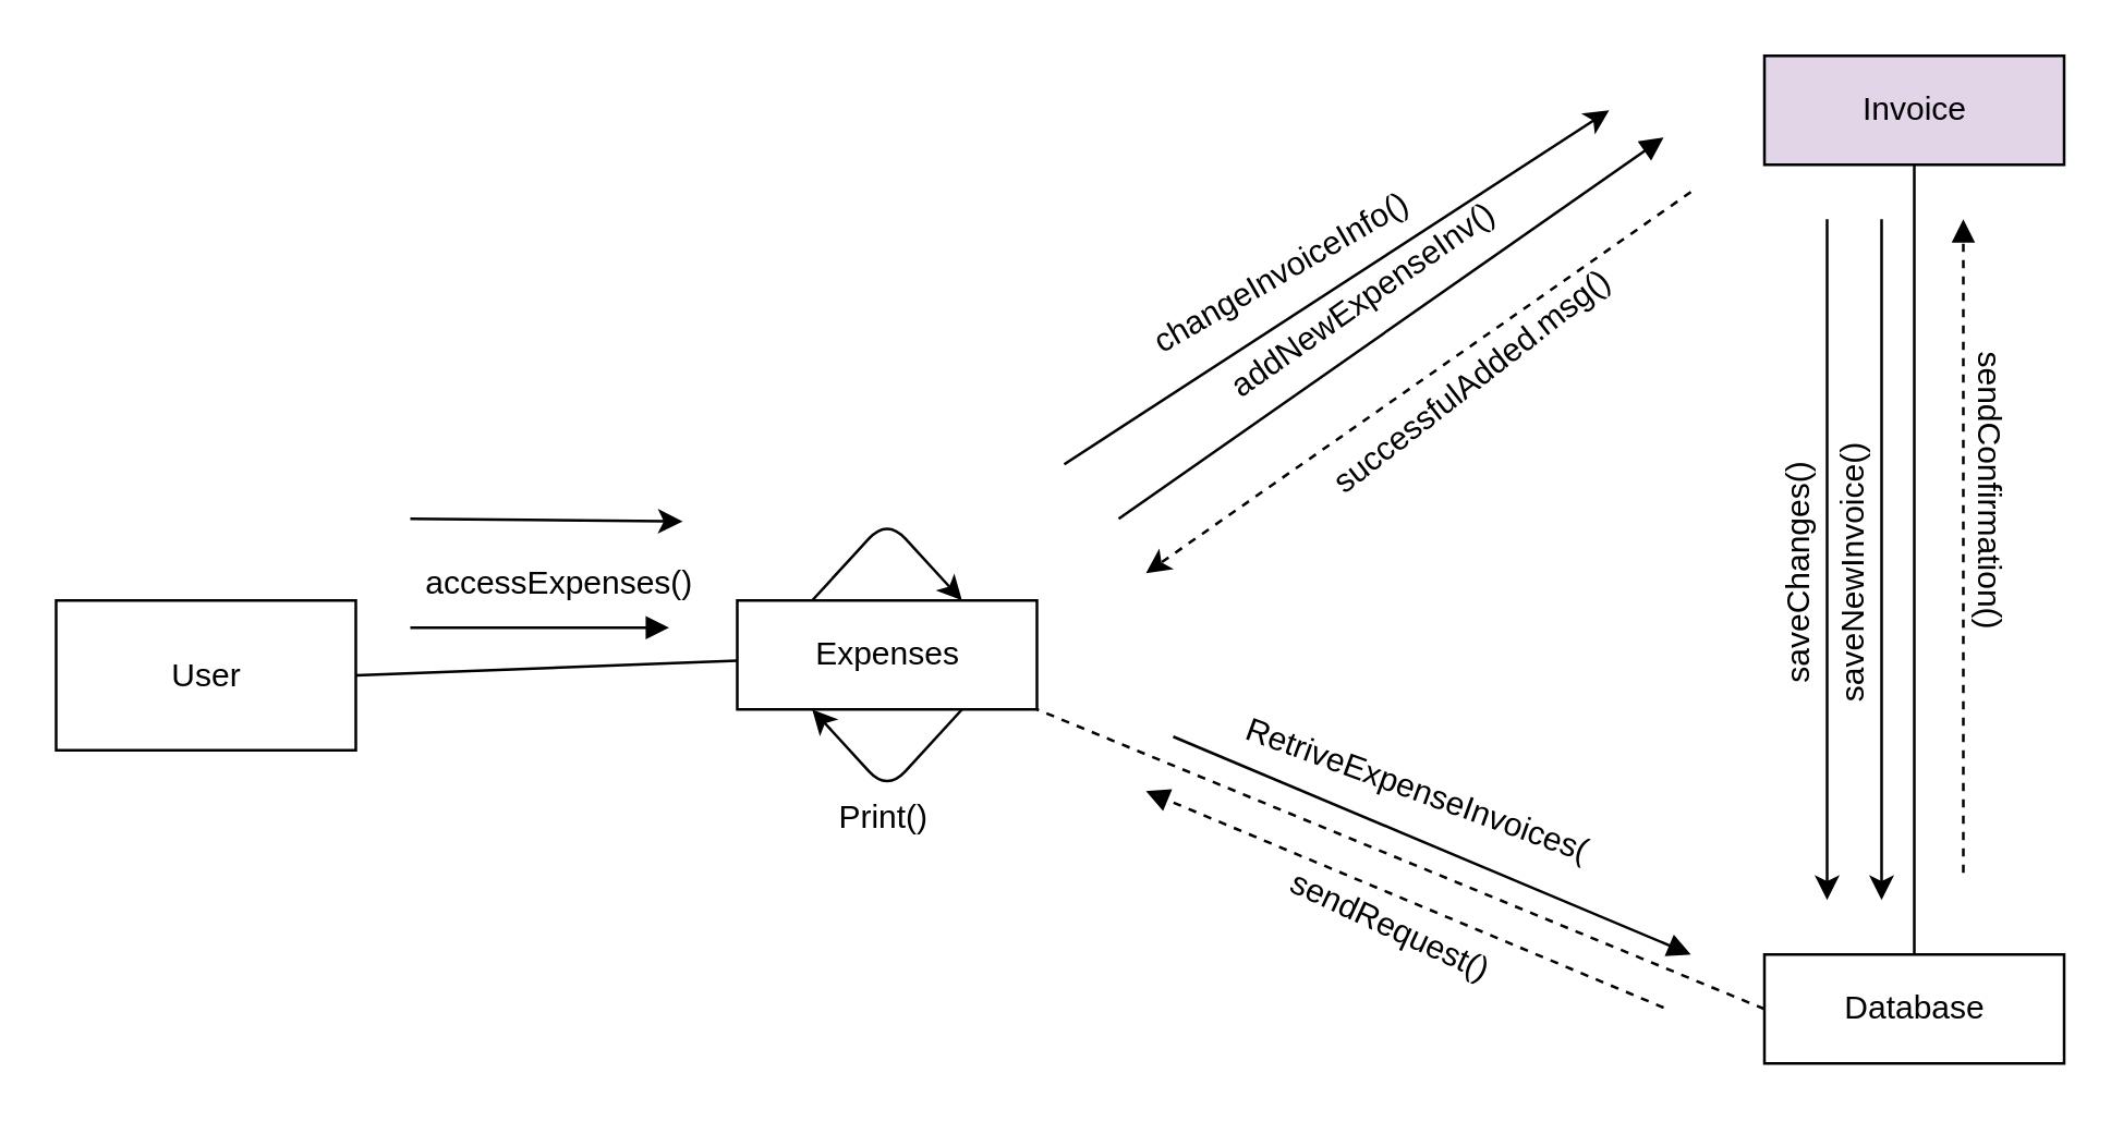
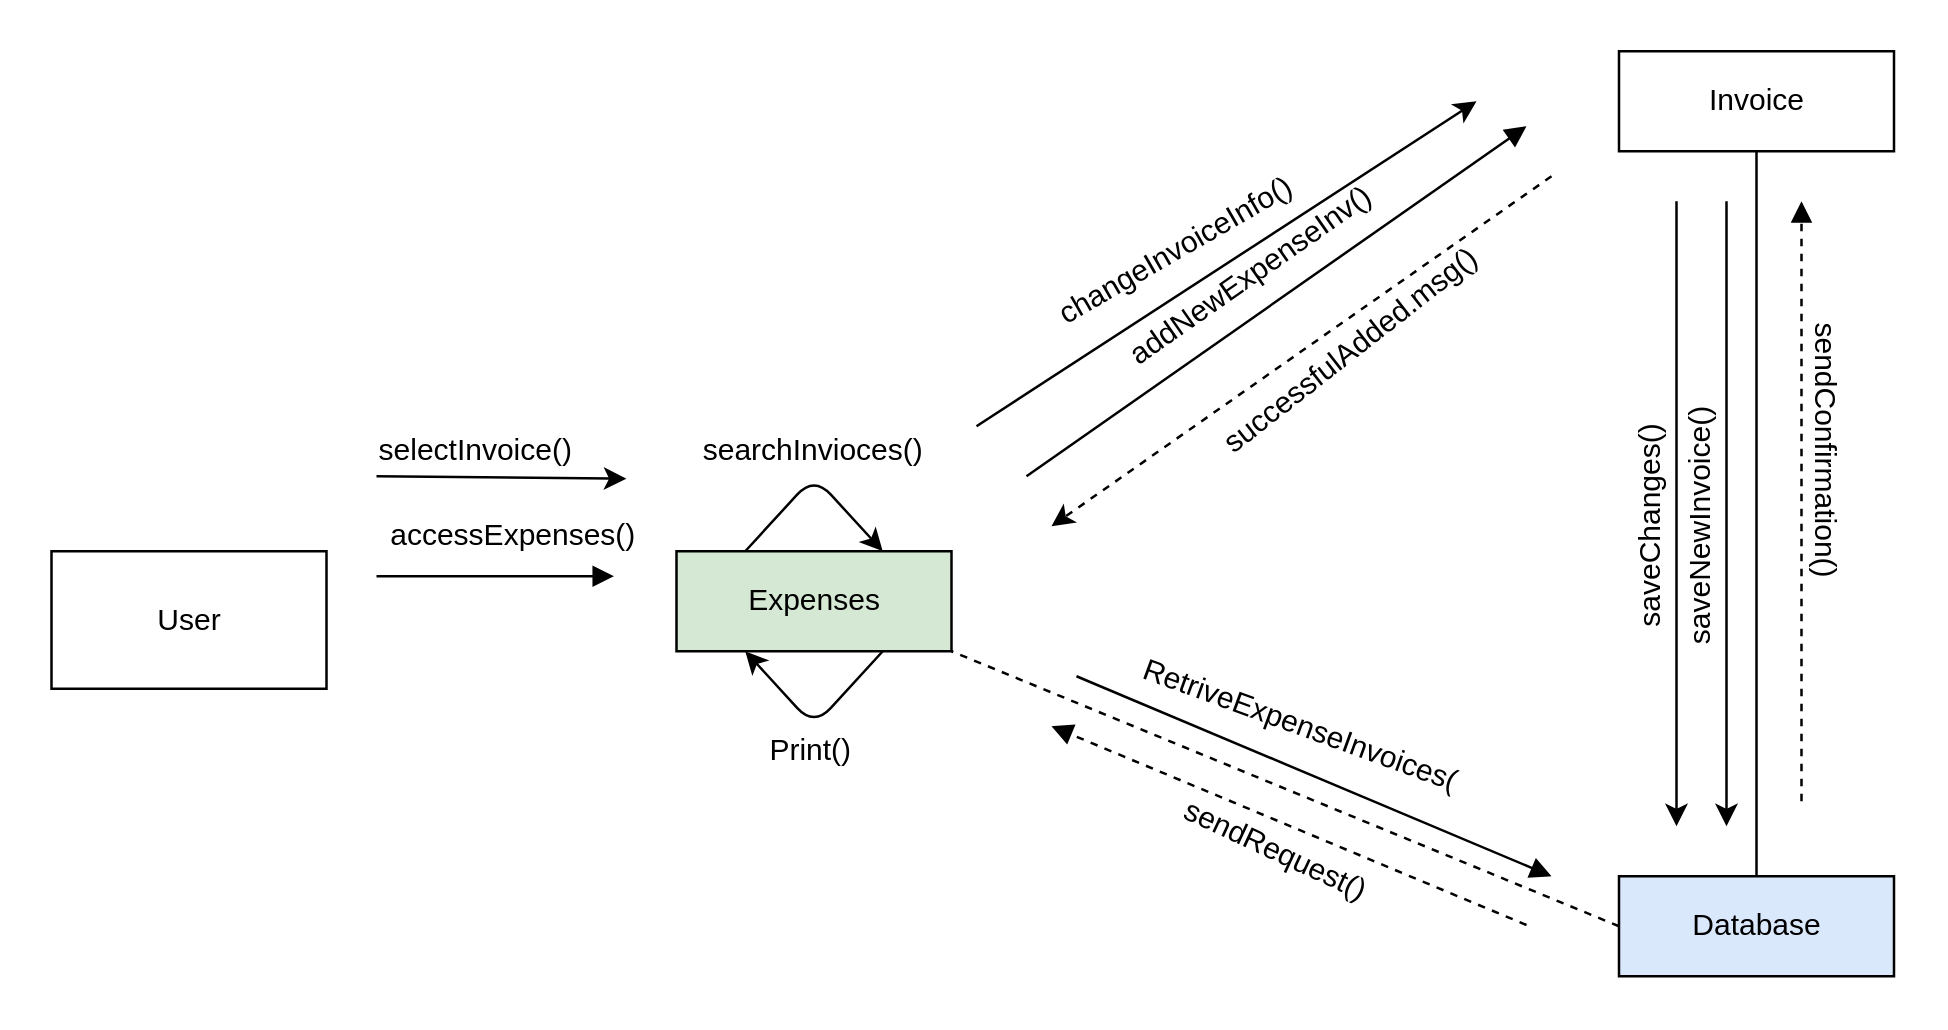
- <mxCell id="4" value="Invoice" style="html=1;fillColor=#e1d5e7;" parent="1" vertex="1"><mxGeometry x="647" y="20" width="110" height="40" as="geometry" /></mxCell>
+ <mxCell id="4" value="Invoice" style="html=1;" parent="1" vertex="1"><mxGeometry x="647" y="20" width="110" height="40" as="geometry" /></mxCell>
+ <mxCell id="24" value="selectInvoice()" style="text;html=1;strokeColor=none;fillColor=none;align=center;verticalAlign=middle;whiteSpace=wrap;rounded=0;" parent="1" vertex="1"><mxGeometry x="170" y="170" width="40" height="20" as="geometry" /></mxCell>
+ <mxCell id="16" value="searchInvioces()" style="text;html=1;strokeColor=none;fillColor=none;align=center;verticalAlign=middle;whiteSpace=wrap;rounded=0;" parent="1" vertex="1"><mxGeometry x="305" y="170" width="40" height="20" as="geometry" /></mxCell>
- <mxCell id="2" value="Expenses" style="html=1;" parent="1" vertex="1"><mxGeometry x="270" y="220" width="110" height="40" as="geometry" /></mxCell>
+ <mxCell id="2" value="Expenses" style="html=1;fillColor=#d5e8d4;" parent="1" vertex="1"><mxGeometry x="270" y="220" width="110" height="40" as="geometry" /></mxCell>
- <mxCell id="6" value="" style="endArrow=none;html=1;rounded=0;exitX=1;exitY=0.5;exitDx=0;exitDy=0;" parent="1" source="3" target="2" edge="1"><mxGeometry relative="1" as="geometry"><mxPoint x="260" y="120" as="sourcePoint" /><mxPoint x="420" y="120" as="targetPoint" /></mxGeometry></mxCell>
- <mxCell id="5" value="Database" style="html=1;" parent="1" vertex="1"><mxGeometry x="647" y="350" width="110" height="40" as="geometry" /></mxCell>
+ <mxCell id="5" value="Database" style="html=1;fillColor=#dae8fc;" parent="1" vertex="1"><mxGeometry x="647" y="350" width="110" height="40" as="geometry" /></mxCell>
